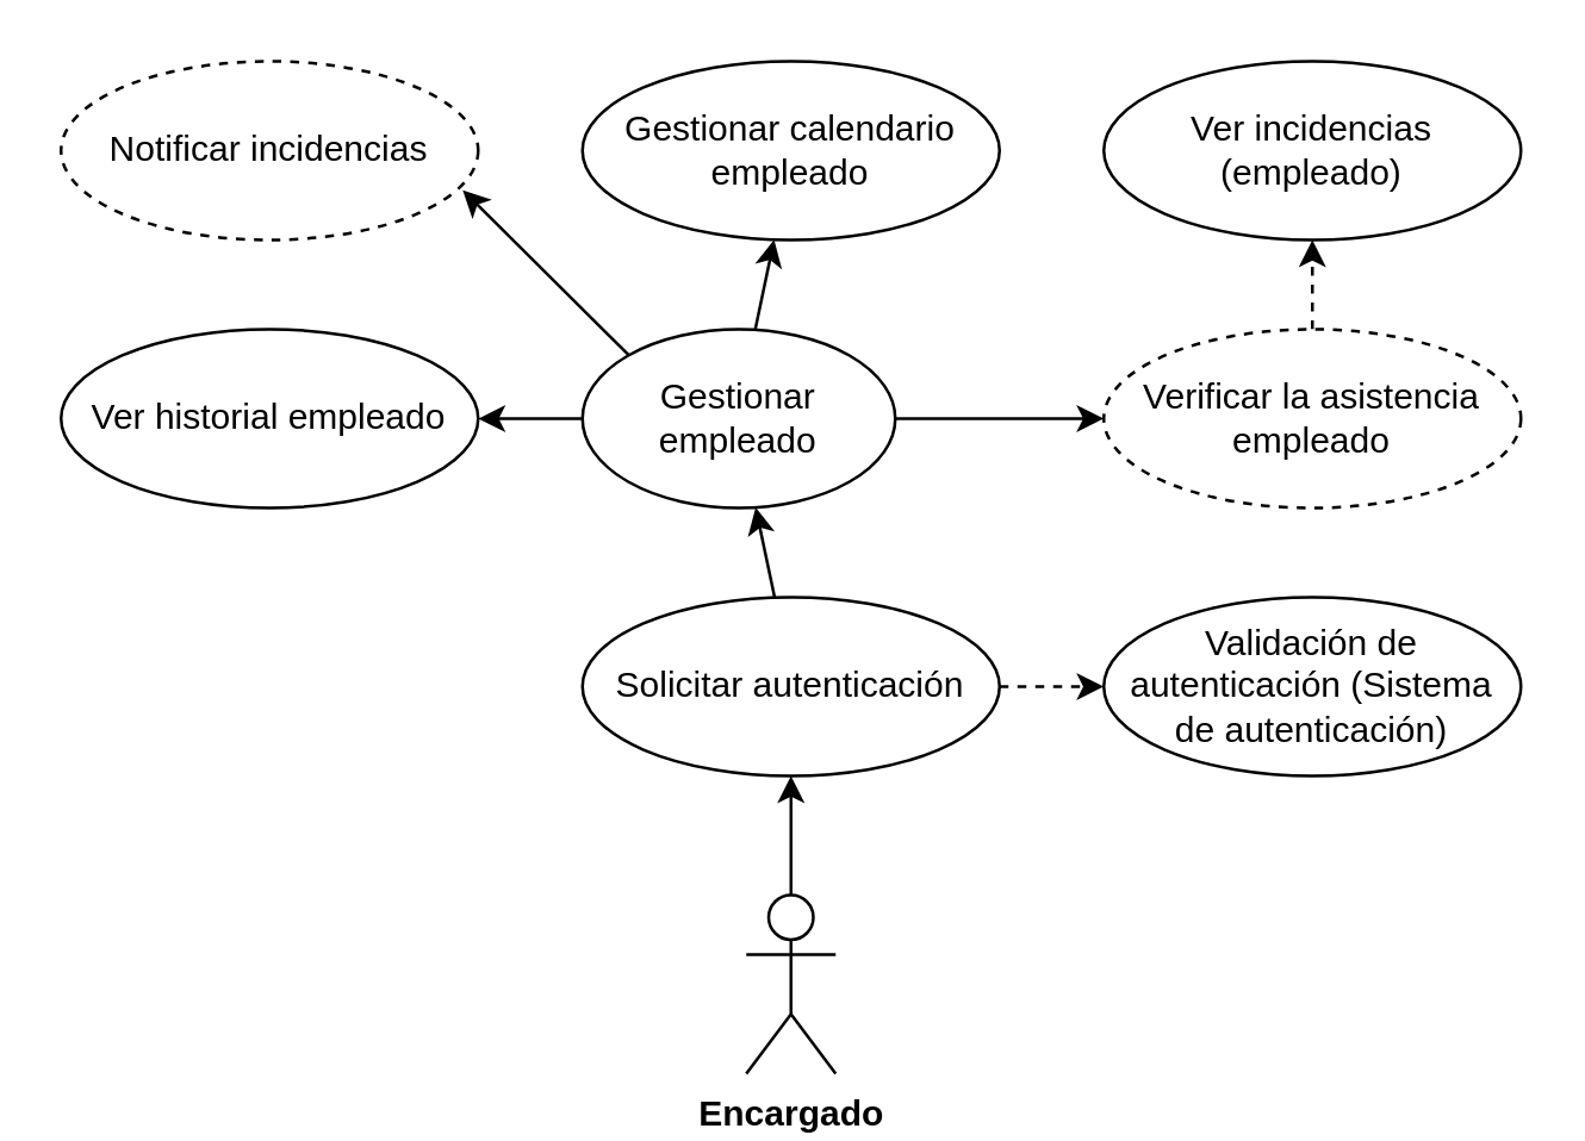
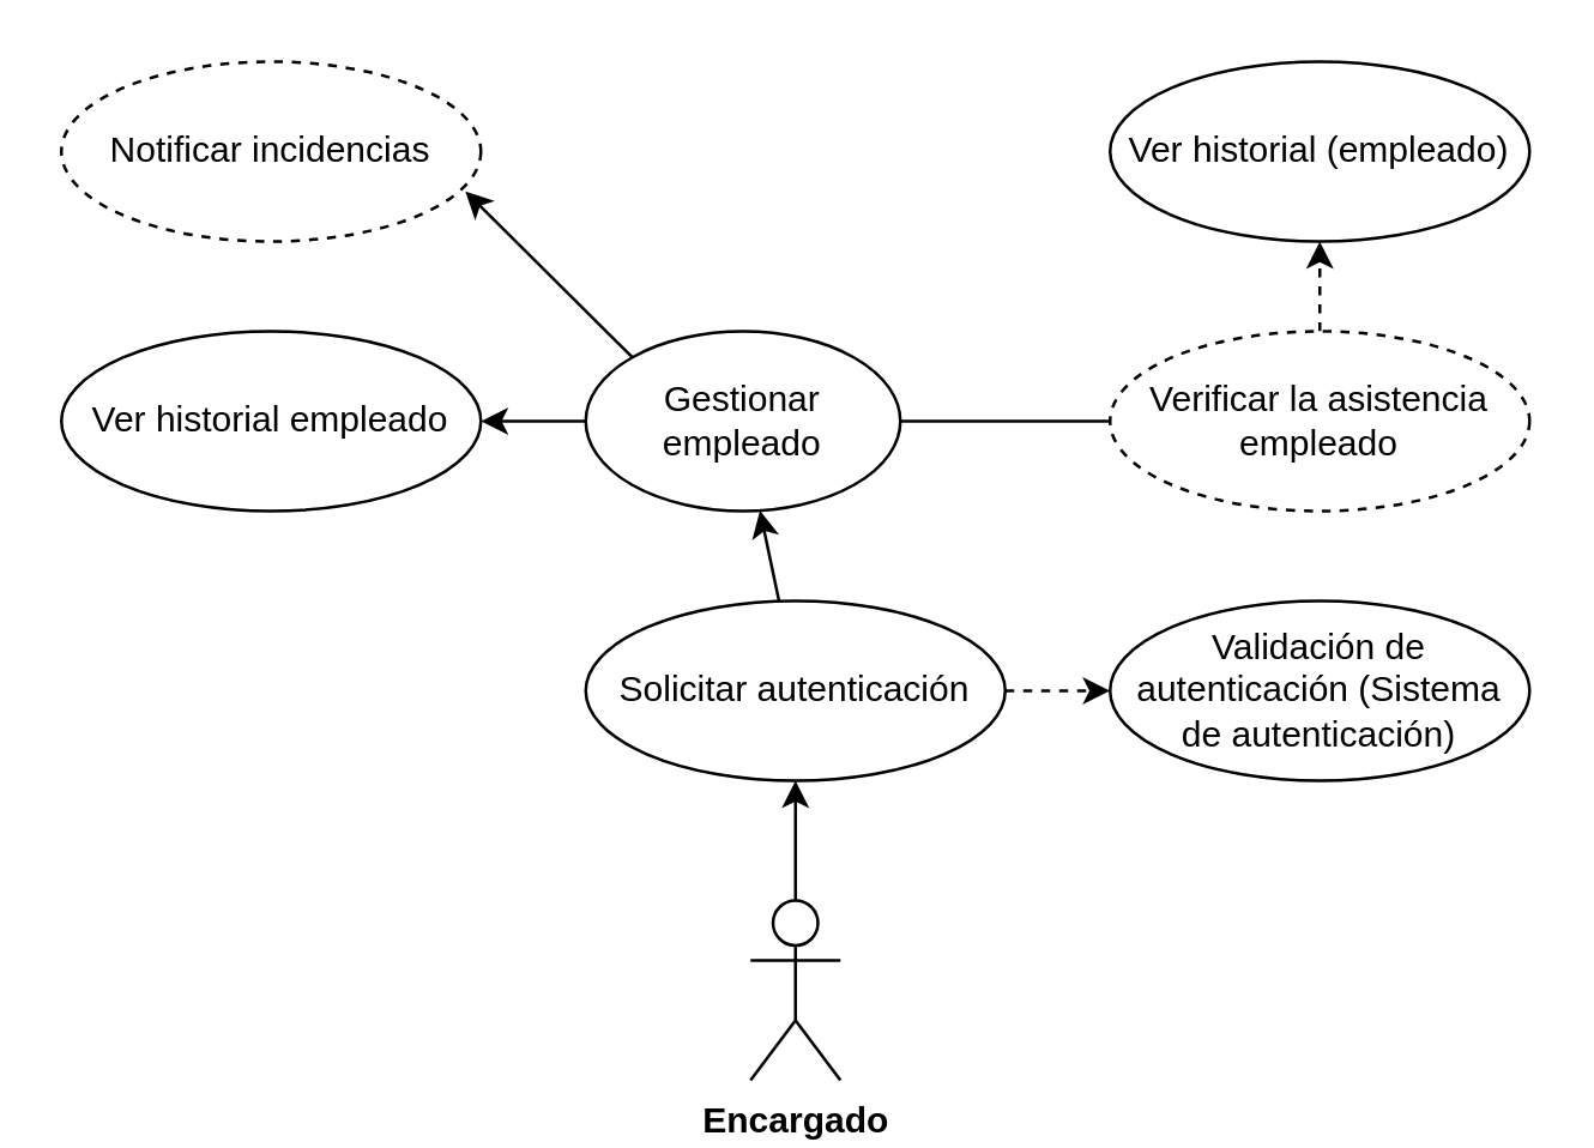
- <mxCell id="16" value="Gestionar calendario empleado" style="ellipse;whiteSpace=wrap;html=1;strokeColor=#000000;fillColor=#FFFFFF;fontColor=#000000;" parent="1" vertex="1"><mxGeometry x="195" y="20" width="140" height="60" as="geometry" /></mxCell>
- <mxCell id="5" value="&lt;span dir=&quot;ltr&quot; class=&quot;ui-provider a b c d e f g h i j k l m n o p q r s t u v w x y z ab ac ae af ag ah ai aj ak&quot;&gt;Ver incidencias (empleado)&lt;/span&gt;" style="ellipse;whiteSpace=wrap;html=1;strokeColor=#000000;fillColor=#FFFFFF;fontColor=#000000;" parent="1" vertex="1"><mxGeometry x="370" y="20" width="140" height="60" as="geometry" /></mxCell>
+ <mxCell id="5" value="&lt;span dir=&quot;ltr&quot; class=&quot;ui-provider a b c d e f g h i j k l m n o p q r s t u v w x y z ab ac ae af ag ah ai aj ak&quot;&gt;Ver historial (empleado)&lt;/span&gt;" style="ellipse;whiteSpace=wrap;html=1;strokeColor=#000000;fillColor=#FFFFFF;fontColor=#000000;" parent="1" vertex="1"><mxGeometry x="370" y="20" width="140" height="60" as="geometry" /></mxCell>
- <mxCell id="17" style="edgeStyle=none;html=1;strokeColor=#000000;fontColor=#000000;" parent="1" source="8" target="16" edge="1"><mxGeometry relative="1" as="geometry" /></mxCell>
- <mxCell id="6" style="edgeStyle=none;html=1;entryX=0;entryY=0.5;entryDx=0;entryDy=0;strokeColor=#000000;fontColor=#000000;" parent="1" source="8" target="3" edge="1"><mxGeometry relative="1" as="geometry" /></mxCell>
+ <mxCell id="6" style="edgeStyle=none;html=1;entryX=0;entryY=0.5;entryDx=0;entryDy=0;strokeColor=#000000;fontColor=#000000;endArrow=none;" parent="1" source="8" target="3" edge="1"><mxGeometry relative="1" as="geometry" /></mxCell>
